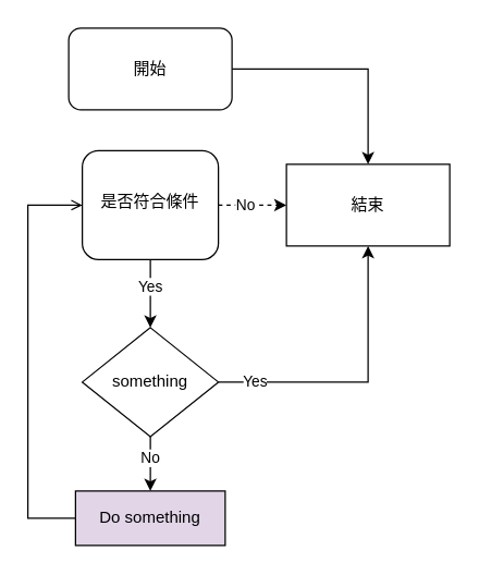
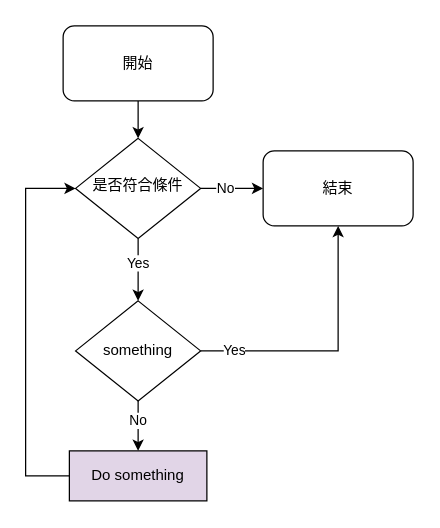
- <mxCell id="5" style="edgeStyle=orthogonalEdgeStyle;rounded=0;orthogonalLoop=1;jettySize=auto;html=1;" parent="1" source="6" target="7" edge="1"><mxGeometry relative="1" as="geometry" /></mxCell>
+ <mxCell id="5" style="edgeStyle=orthogonalEdgeStyle;rounded=0;orthogonalLoop=1;jettySize=auto;html=1;entryX=0.5;entryY=0;entryDx=0;entryDy=0;" parent="1" source="6" target="4" edge="1"><mxGeometry relative="1" as="geometry" /></mxCell>
- <mxCell id="8" style="edgeStyle=orthogonalEdgeStyle;rounded=0;orthogonalLoop=1;jettySize=auto;html=1;exitX=0;exitY=0.5;exitDx=0;exitDy=0;entryX=0;entryY=0.5;entryDx=0;entryDy=0;endArrow=open;" parent="1" source="9" target="4" edge="1"><mxGeometry relative="1" as="geometry"><mxPoint x="-20" y="140" as="targetPoint" /><Array as="points"><mxPoint x="20" y="380" /><mxPoint x="20" y="150" /></Array></mxGeometry></mxCell>
+ <mxCell id="8" style="edgeStyle=orthogonalEdgeStyle;rounded=0;orthogonalLoop=1;jettySize=auto;html=1;exitX=0;exitY=0.5;exitDx=0;exitDy=0;entryX=0;entryY=0.5;entryDx=0;entryDy=0;" parent="1" source="9" target="4" edge="1"><mxGeometry relative="1" as="geometry"><mxPoint x="-20" y="140" as="targetPoint" /><Array as="points"><mxPoint x="20" y="380" /><mxPoint x="20" y="150" /></Array></mxGeometry></mxCell>
- <mxCell id="4" value="是否符合條件" style="whiteSpace=wrap;html=1;shadow=0;fontFamily=Helvetica;fontSize=12;align=center;strokeWidth=1;spacing=6;spacingTop=-4;flipH=0;rounded=1;" parent="1" vertex="1"><mxGeometry x="60" y="110" width="100" height="80" as="geometry" /></mxCell>
+ <mxCell id="4" value="是否符合條件" style="rhombus;whiteSpace=wrap;html=1;shadow=0;fontFamily=Helvetica;fontSize=12;align=center;strokeWidth=1;spacing=6;spacingTop=-4;flipH=0;" parent="1" vertex="1"><mxGeometry x="60" y="110" width="100" height="80" as="geometry" /></mxCell>
- <mxCell id="3" value="No" style="edgeStyle=orthogonalEdgeStyle;rounded=0;orthogonalLoop=1;jettySize=auto;html=1;entryX=0;entryY=0.5;entryDx=0;entryDy=0;dashed=1;" parent="1" source="4" target="7" edge="1"><mxGeometry x="-0.2" relative="1" as="geometry"><mxPoint as="offset" /></mxGeometry></mxCell>
+ <mxCell id="3" value="No" style="edgeStyle=orthogonalEdgeStyle;rounded=0;orthogonalLoop=1;jettySize=auto;html=1;entryX=0;entryY=0.5;entryDx=0;entryDy=0;" parent="1" source="4" target="7" edge="1"><mxGeometry x="-0.2" relative="1" as="geometry"><mxPoint as="offset" /></mxGeometry></mxCell>
- <mxCell id="7" value="結束" style="whiteSpace=wrap;html=1;rounded=0;" parent="1" vertex="1"><mxGeometry x="210" y="120" width="120" height="60" as="geometry" /></mxCell>
+ <mxCell id="7" value="結束" style="rounded=1;whiteSpace=wrap;html=1;" parent="1" vertex="1"><mxGeometry x="210" y="120" width="120" height="60" as="geometry" /></mxCell>
